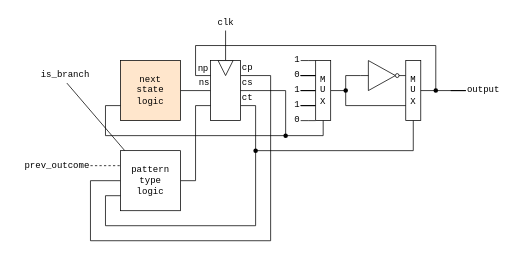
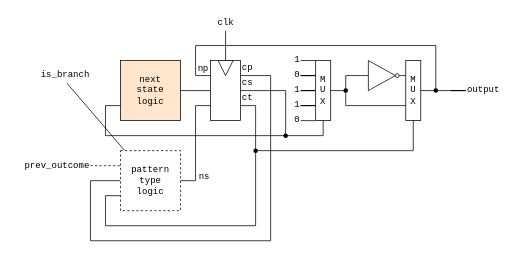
- <mxCell id="30" value="ns" style="text;html=1;align=right;verticalAlign=middle;resizable=0;points=[];autosize=1;strokeColor=none;fillColor=none;fontFamily=Courier New;" parent="1" vertex="1"><mxGeometry x="250" y="100" width="30" height="20" as="geometry" /></mxCell>
+ <mxCell id="30" value="ns" style="text;html=1;align=right;verticalAlign=middle;resizable=0;points=[];autosize=1;strokeColor=none;fillColor=none;fontFamily=Courier New;" parent="1" vertex="1"><mxGeometry x="250" y="225" width="30" height="20" as="geometry" /></mxCell>
- <mxCell id="36" value="pattern&lt;br&gt;type&lt;br&gt;logic" style="rounded=0;whiteSpace=wrap;html=1;fontFamily=Courier New;" parent="1" vertex="1"><mxGeometry x="160" y="200" width="80" height="80" as="geometry" /></mxCell>
+ <mxCell id="36" value="pattern&lt;br&gt;type&lt;br&gt;logic" style="rounded=0;whiteSpace=wrap;html=1;fontFamily=Courier New;dashed=1;" parent="1" vertex="1"><mxGeometry x="160" y="200" width="80" height="80" as="geometry" /></mxCell>
